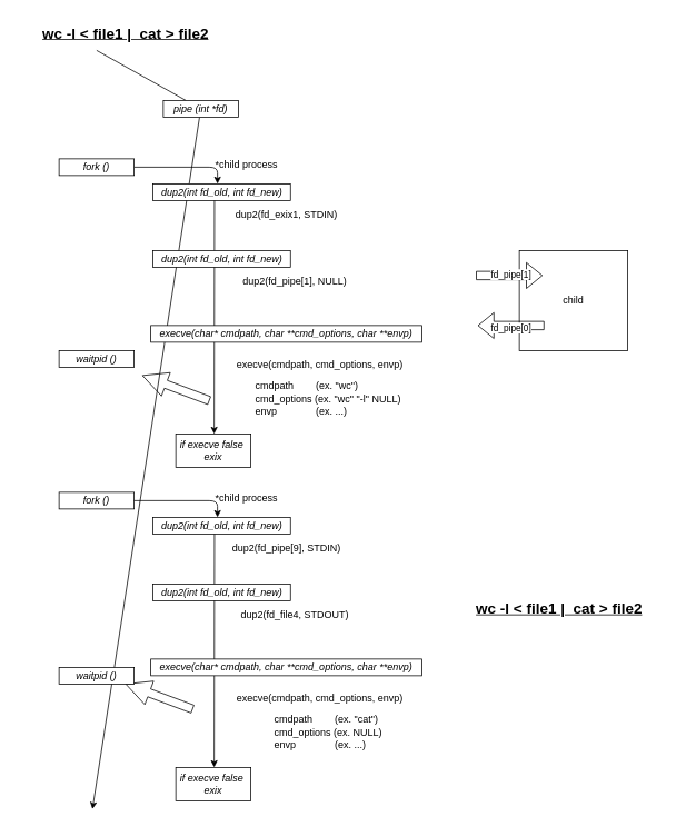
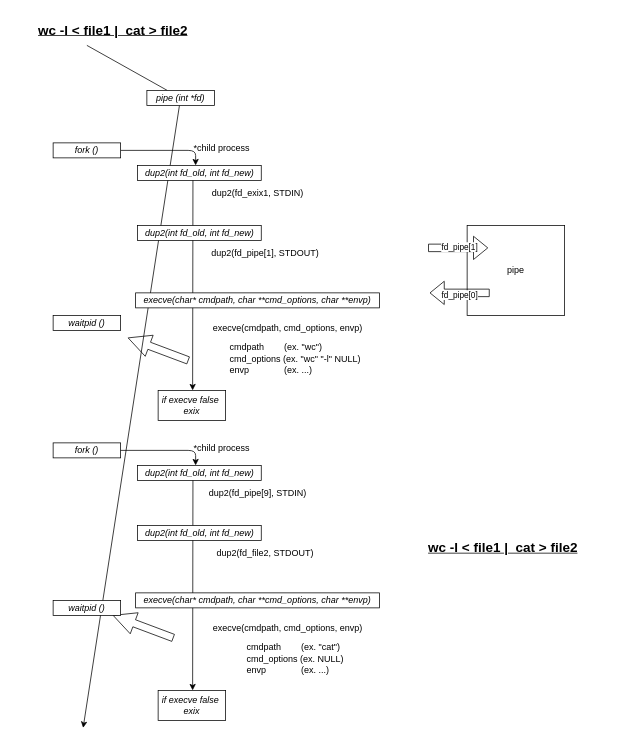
- <mxCell id="15" value="&lt;span style=&quot;font-size: 12px;&quot;&gt;dup2(fd_pipe[1], NULL)&lt;/span&gt;" style="text;strokeColor=none;align=center;fillColor=none;html=1;verticalAlign=middle;whiteSpace=wrap;rounded=0;fontSize=18;" vertex="1" parent="1"><mxGeometry x="257.5" y="320" width="190" height="30" as="geometry" /></mxCell>
+ <mxCell id="15" value="&lt;span style=&quot;font-size: 12px;&quot;&gt;dup2(fd_pipe[1], STDOUT)&lt;/span&gt;" style="text;strokeColor=none;align=center;fillColor=none;html=1;verticalAlign=middle;whiteSpace=wrap;rounded=0;fontSize=18;" vertex="1" parent="1"><mxGeometry x="257.5" y="320" width="190" height="30" as="geometry" /></mxCell>
- <mxCell id="3" value="child" style="whiteSpace=wrap;html=1;" vertex="1" parent="1"><mxGeometry x="622" y="300" width="130" height="120" as="geometry" /></mxCell>
+ <mxCell id="3" value="pipe" style="whiteSpace=wrap;html=1;" vertex="1" parent="1"><mxGeometry x="622" y="300" width="130" height="120" as="geometry" /></mxCell>
- <mxCell id="29" value="&lt;span style=&quot;font-size: 12px;&quot;&gt;dup2(fd_file4, STDOUT)&lt;/span&gt;" style="text;strokeColor=none;align=center;fillColor=none;html=1;verticalAlign=middle;whiteSpace=wrap;rounded=0;fontSize=18;" vertex="1" parent="1"><mxGeometry x="257.5" y="720" width="190" height="30" as="geometry" /></mxCell>
+ <mxCell id="29" value="&lt;span style=&quot;font-size: 12px;&quot;&gt;dup2(fd_file2, STDOUT)&lt;/span&gt;" style="text;strokeColor=none;align=center;fillColor=none;html=1;verticalAlign=middle;whiteSpace=wrap;rounded=0;fontSize=18;" vertex="1" parent="1"><mxGeometry x="257.5" y="720" width="190" height="30" as="geometry" /></mxCell>
